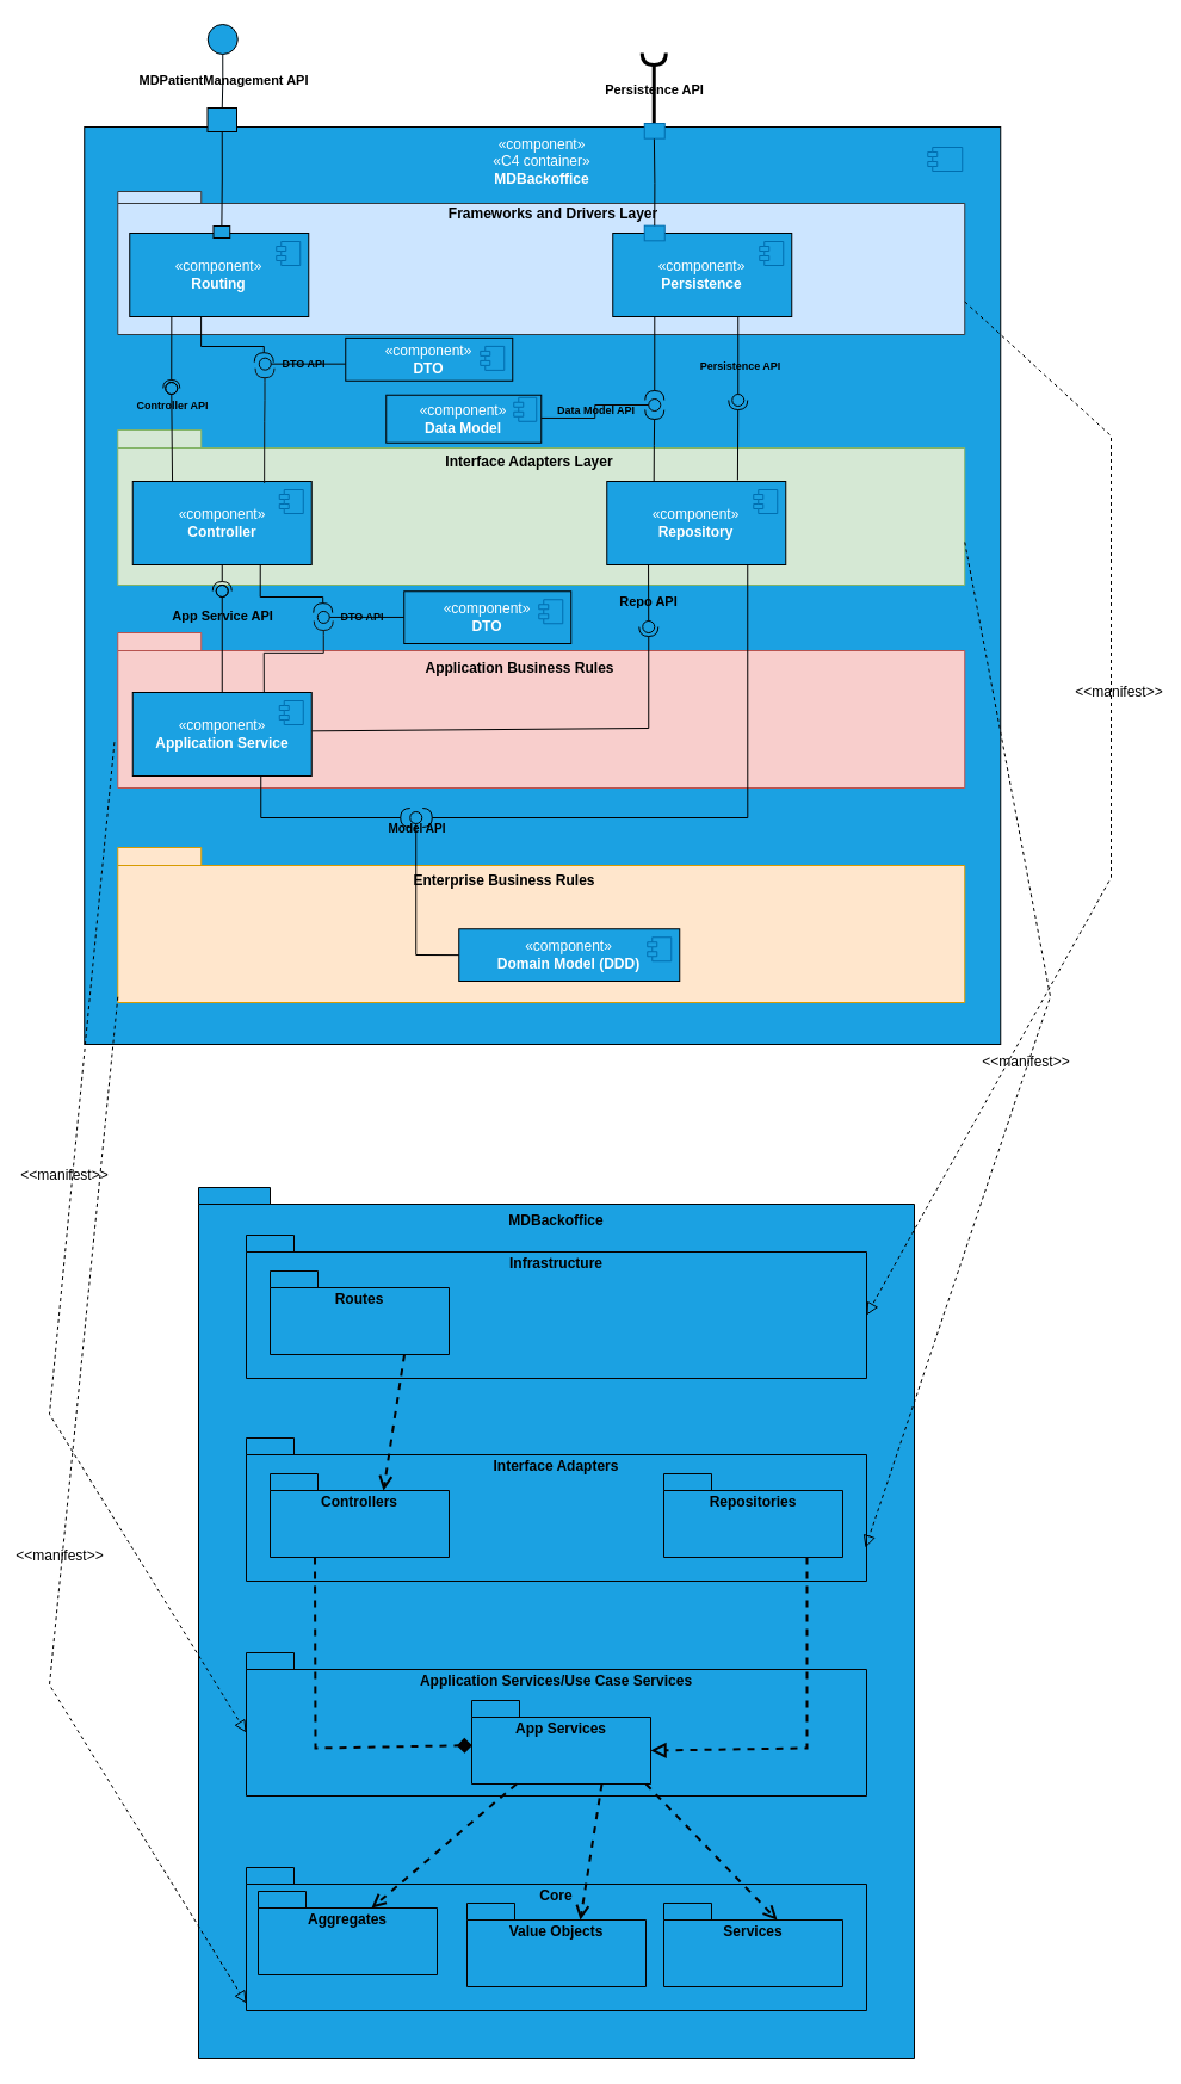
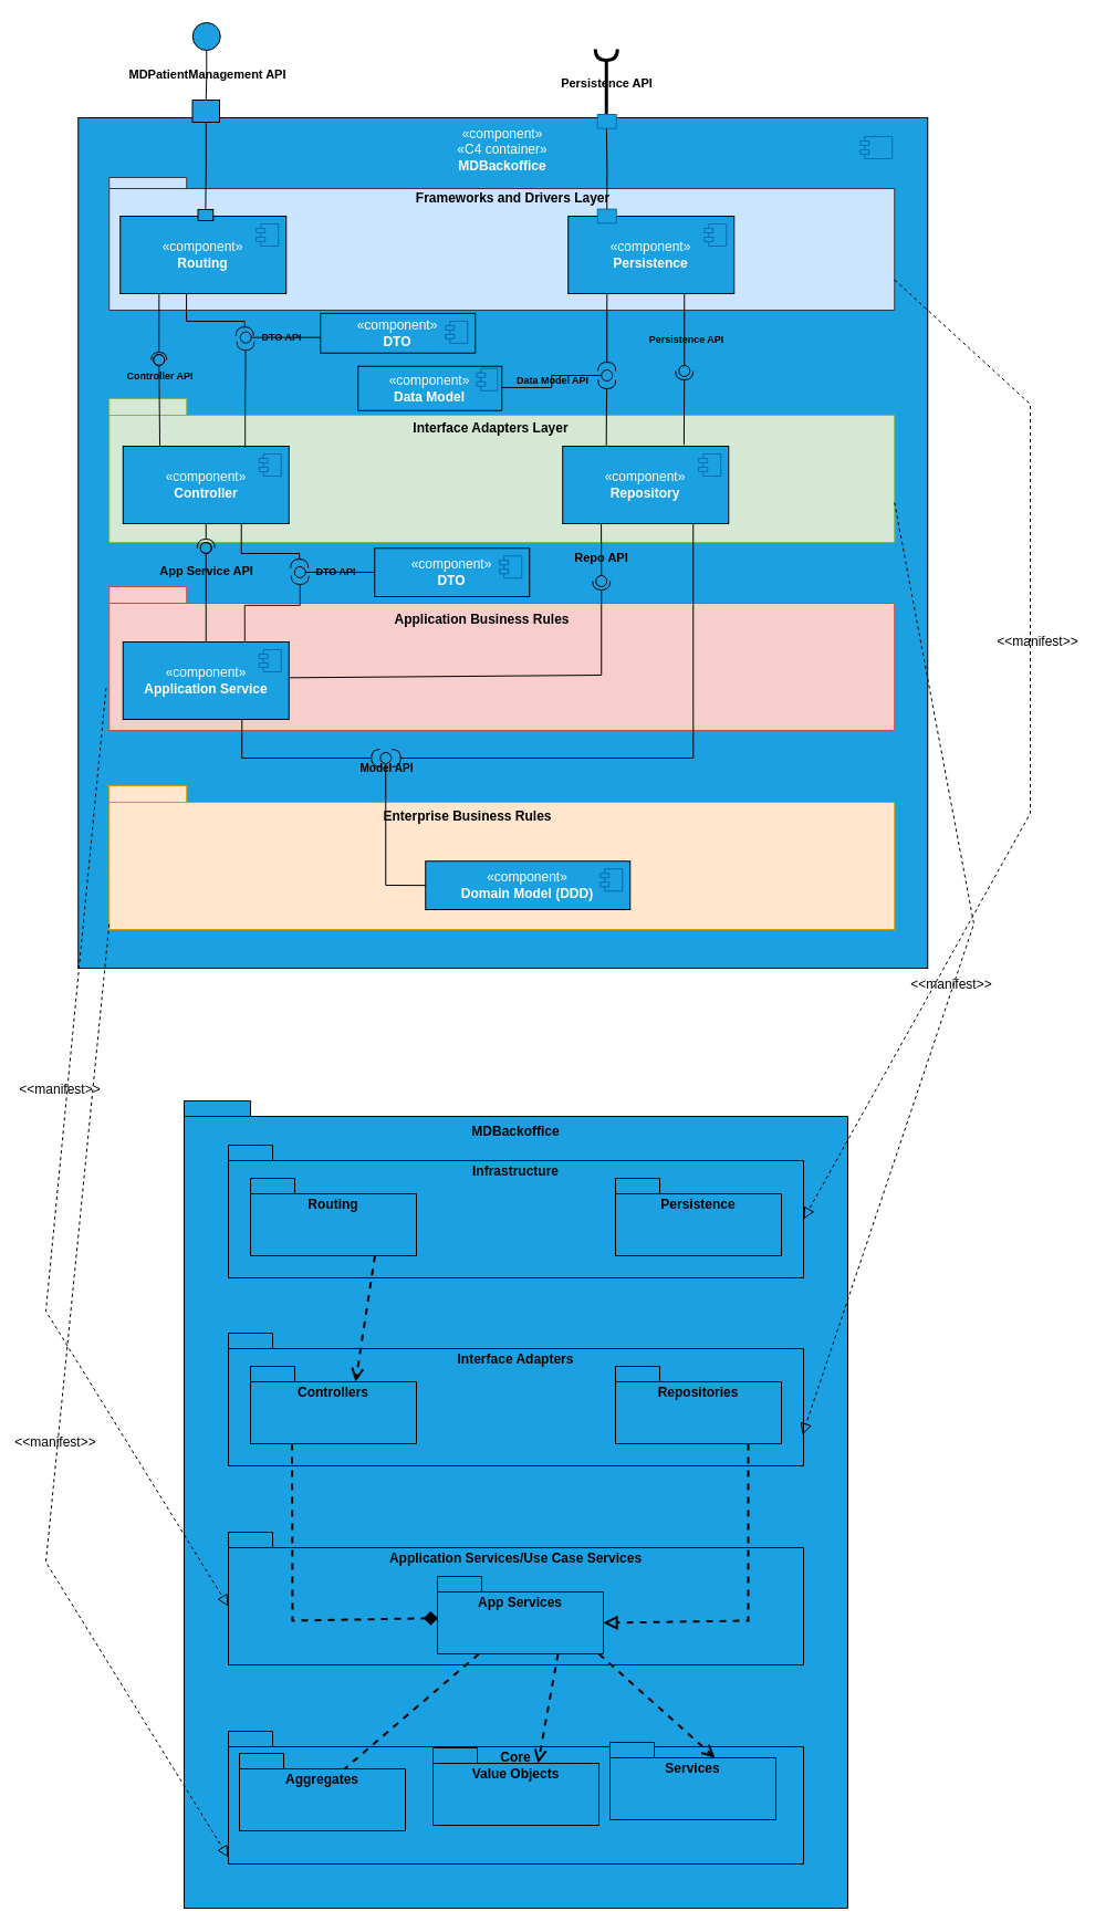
- <mxCell id="4" value="Routes" style="shape=folder;fontStyle=1;spacingTop=10;tabWidth=40;tabHeight=14;tabPosition=left;html=1;whiteSpace=wrap;fillColor=#1BA1E2;labelPosition=center;verticalLabelPosition=top;align=center;verticalAlign=bottom;spacing=-31;strokeColor=#030303;" parent="1" vertex="1"><mxGeometry x="226" y="1065" width="150" height="70" as="geometry" /></mxCell>
+ <mxCell id="4" value="Routing" style="shape=folder;fontStyle=1;spacingTop=10;tabWidth=40;tabHeight=14;tabPosition=left;html=1;whiteSpace=wrap;fillColor=#1BA1E2;labelPosition=center;verticalLabelPosition=top;align=center;verticalAlign=bottom;spacing=-31;strokeColor=#030303;" parent="1" vertex="1"><mxGeometry x="226" y="1065" width="150" height="70" as="geometry" /></mxCell>
+ <mxCell id="5" value="Persistence" style="shape=folder;fontStyle=1;spacingTop=10;tabWidth=40;tabHeight=14;tabPosition=left;html=1;whiteSpace=wrap;fillColor=#1BA1E2;labelPosition=center;verticalLabelPosition=top;align=center;verticalAlign=bottom;spacing=-31;strokeColor=#030303;" parent="1" vertex="1"><mxGeometry x="556" y="1065" width="150" height="70" as="geometry" /></mxCell>
- <mxCell id="18" value="" style="html=1;verticalAlign=bottom;endArrow=open;dashed=1;endSize=8;curved=0;rounded=0;exitX=0.25;exitY=1;exitDx=0;exitDy=0;exitPerimeter=0;strokeWidth=2;entryX=0;entryY=0;entryDx=95;entryDy=14;entryPerimeter=0;strokeColor=#030303;fillColor=#1BA1E2;" parent="1" source="11" target="12" edge="1"><mxGeometry relative="1" as="geometry"><mxPoint x="409" y="1475" as="sourcePoint" /><mxPoint x="391" y="1589" as="targetPoint" /></mxGeometry></mxCell>
+ <mxCell id="18" value="" style="html=1;verticalAlign=bottom;endArrow=none;dashed=1;endSize=8;curved=0;rounded=0;exitX=0.25;exitY=1;exitDx=0;exitDy=0;exitPerimeter=0;strokeWidth=2;entryX=0;entryY=0;entryDx=95;entryDy=14;entryPerimeter=0;strokeColor=#030303;fillColor=#1BA1E2;" parent="1" source="11" target="12" edge="1"><mxGeometry relative="1" as="geometry"><mxPoint x="409" y="1475" as="sourcePoint" /><mxPoint x="391" y="1589" as="targetPoint" /></mxGeometry></mxCell>
- <mxCell id="14" value="Value Objects" style="shape=folder;fontStyle=1;spacingTop=10;tabWidth=40;tabHeight=14;tabPosition=left;html=1;whiteSpace=wrap;fillColor=#1BA1E2;labelPosition=center;verticalLabelPosition=top;align=center;verticalAlign=bottom;spacing=-31;strokeColor=#030303;" parent="1" vertex="1"><mxGeometry x="391" y="1595" width="150" height="70" as="geometry" /></mxCell>
+ <mxCell id="14" value="Value Objects" style="shape=folder;fontStyle=1;spacingTop=10;tabWidth=40;tabHeight=14;tabPosition=left;html=1;whiteSpace=wrap;fillColor=#1BA1E2;labelPosition=center;verticalLabelPosition=top;align=center;verticalAlign=bottom;spacing=-31;strokeColor=#030303;" parent="1" vertex="1"><mxGeometry x="391" y="1580" width="150" height="70" as="geometry" /></mxCell>
- <mxCell id="13" value="Services" style="shape=folder;fontStyle=1;spacingTop=10;tabWidth=40;tabHeight=14;tabPosition=left;html=1;whiteSpace=wrap;fillColor=#1BA1E2;labelPosition=center;verticalLabelPosition=top;align=center;verticalAlign=bottom;spacing=-31;strokeColor=#030303;" parent="1" vertex="1"><mxGeometry x="556" y="1595" width="150" height="70" as="geometry" /></mxCell>
+ <mxCell id="13" value="Services" style="shape=folder;fontStyle=1;spacingTop=10;tabWidth=40;tabHeight=14;tabPosition=left;html=1;whiteSpace=wrap;fillColor=#1BA1E2;labelPosition=center;verticalLabelPosition=top;align=center;verticalAlign=bottom;spacing=-31;strokeColor=#030303;" parent="1" vertex="1"><mxGeometry x="551" y="1575" width="150" height="70" as="geometry" /></mxCell>
